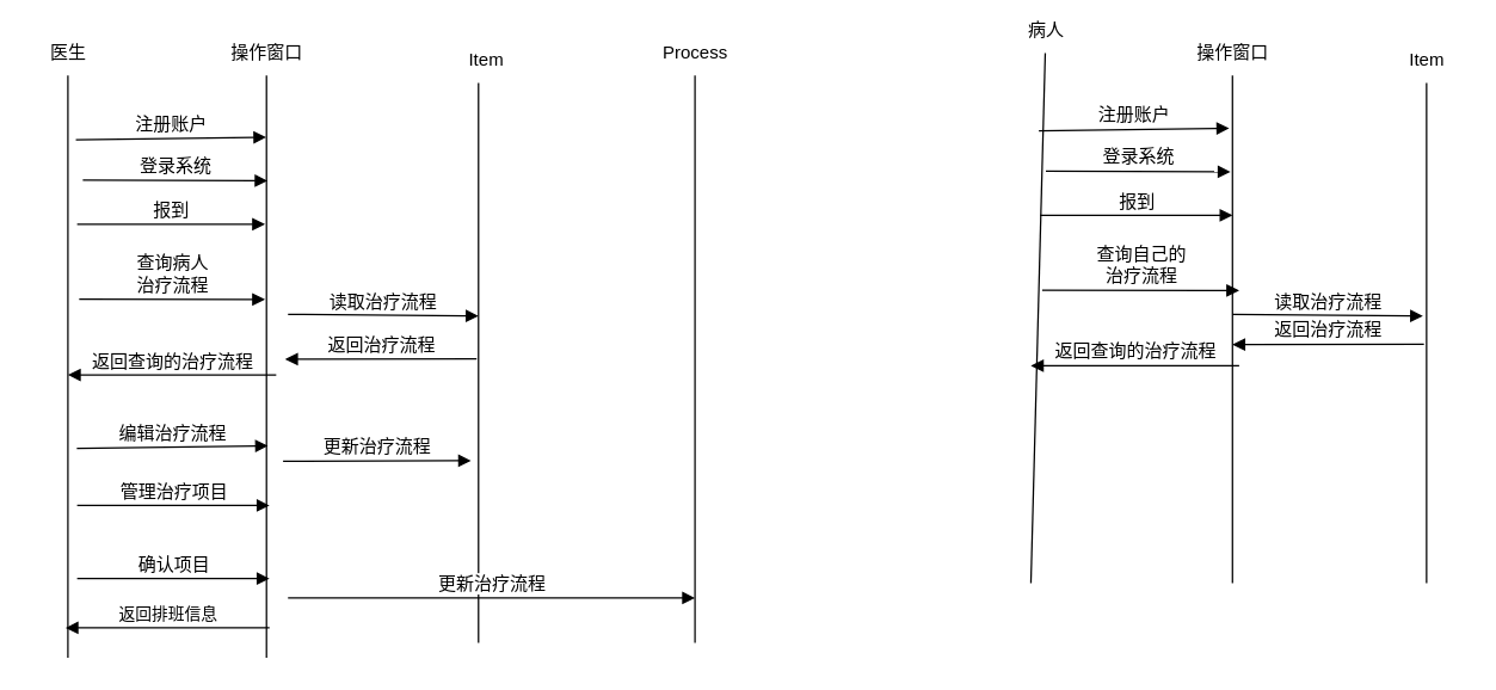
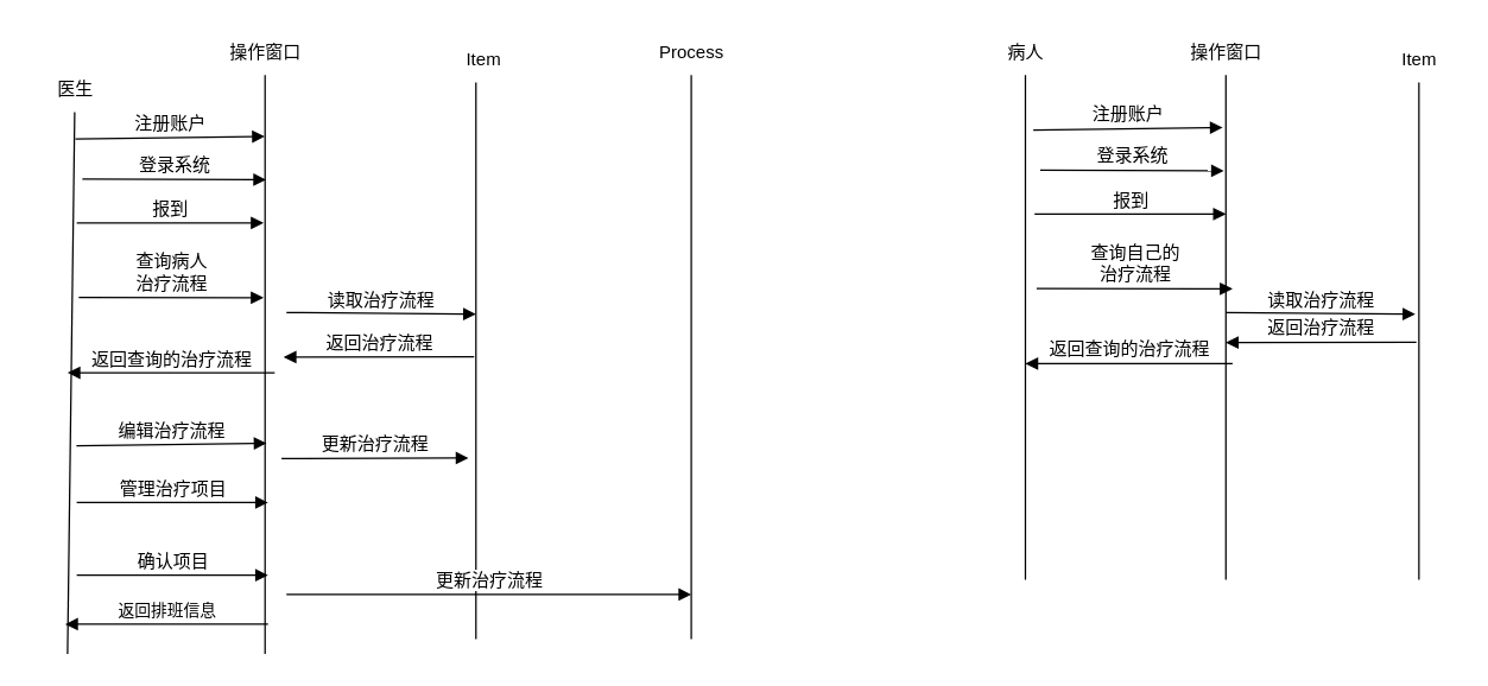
- <mxCell id="29" value="病人" style="text;html=1;align=center;verticalAlign=middle;resizable=0;points=[];autosize=1;strokeColor=none;fillColor=none;" vertex="1" parent="1"><mxGeometry x="675" y="5" width="50" height="30" as="geometry" /></mxCell>
+ <mxCell id="29" value="病人" style="text;html=1;align=center;verticalAlign=middle;resizable=0;points=[];autosize=1;strokeColor=none;fillColor=none;" vertex="1" parent="1"><mxGeometry x="665" y="20" width="50" height="30" as="geometry" /></mxCell>
- <mxCell id="6" value="医生" style="text;html=1;align=center;verticalAlign=middle;resizable=0;points=[];autosize=1;strokeColor=none;fillColor=none;" vertex="1" parent="1"><mxGeometry x="20" y="20" width="50" height="30" as="geometry" /></mxCell>
+ <mxCell id="6" value="医生" style="text;html=1;align=center;verticalAlign=middle;resizable=0;points=[];autosize=1;strokeColor=none;fillColor=none;" vertex="1" parent="1"><mxGeometry x="25" y="45" width="50" height="30" as="geometry" /></mxCell>
